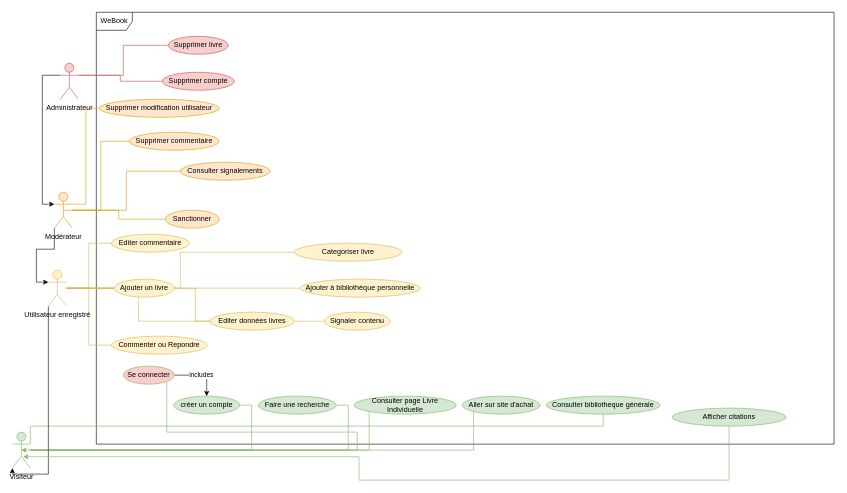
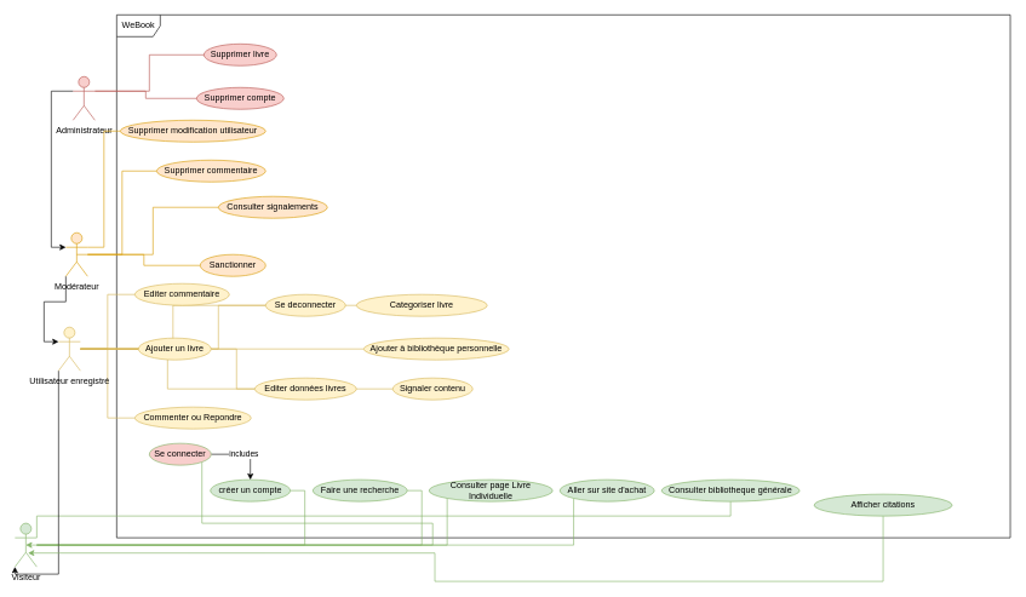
+ <mxCell id="12" style="edgeStyle=orthogonalEdgeStyle;rounded=0;orthogonalLoop=1;jettySize=auto;html=1;entryX=0;entryY=0.5;entryDx=0;entryDy=0;endArrow=none;endFill=0;fillColor=#fff2cc;strokeColor=#d6b656;" parent="1" source="18" target="38" edge="1"><mxGeometry relative="1" as="geometry" /></mxCell>
+ <mxCell id="38" value="Se deconnecter" style="ellipse;whiteSpace=wrap;html=1;fillColor=#fff2cc;strokeColor=#d6b656;" parent="1" vertex="1"><mxGeometry x="365" y="405" width="110" height="30" as="geometry" /></mxCell>
